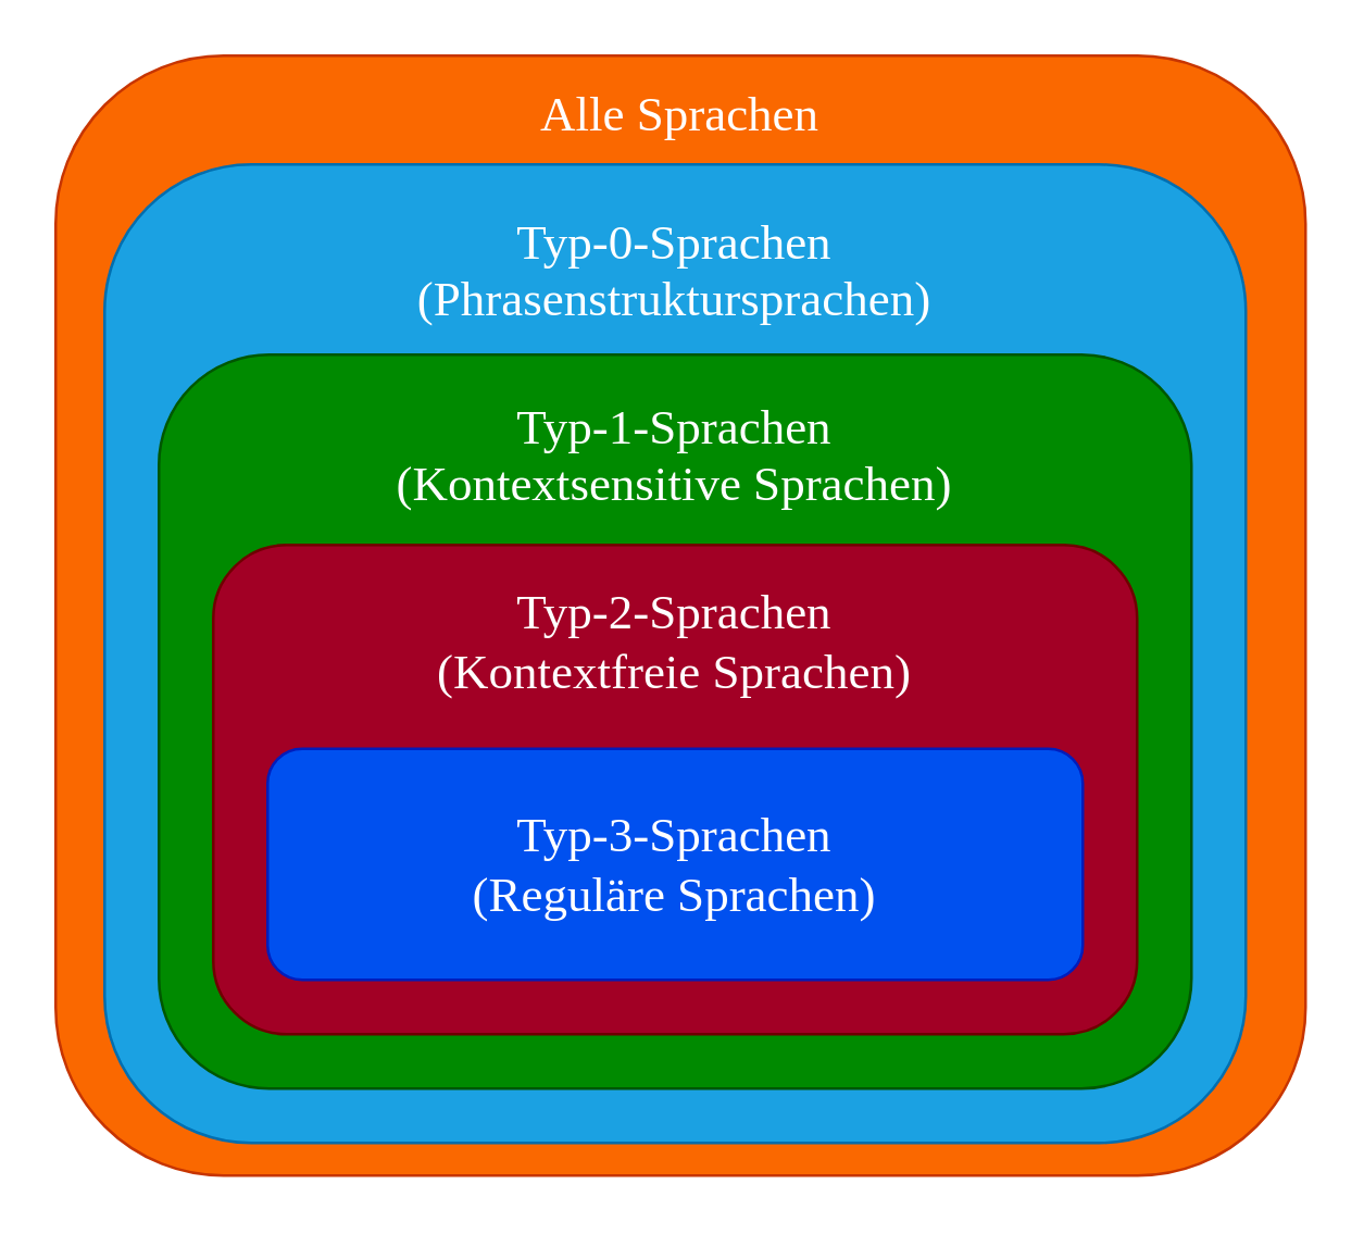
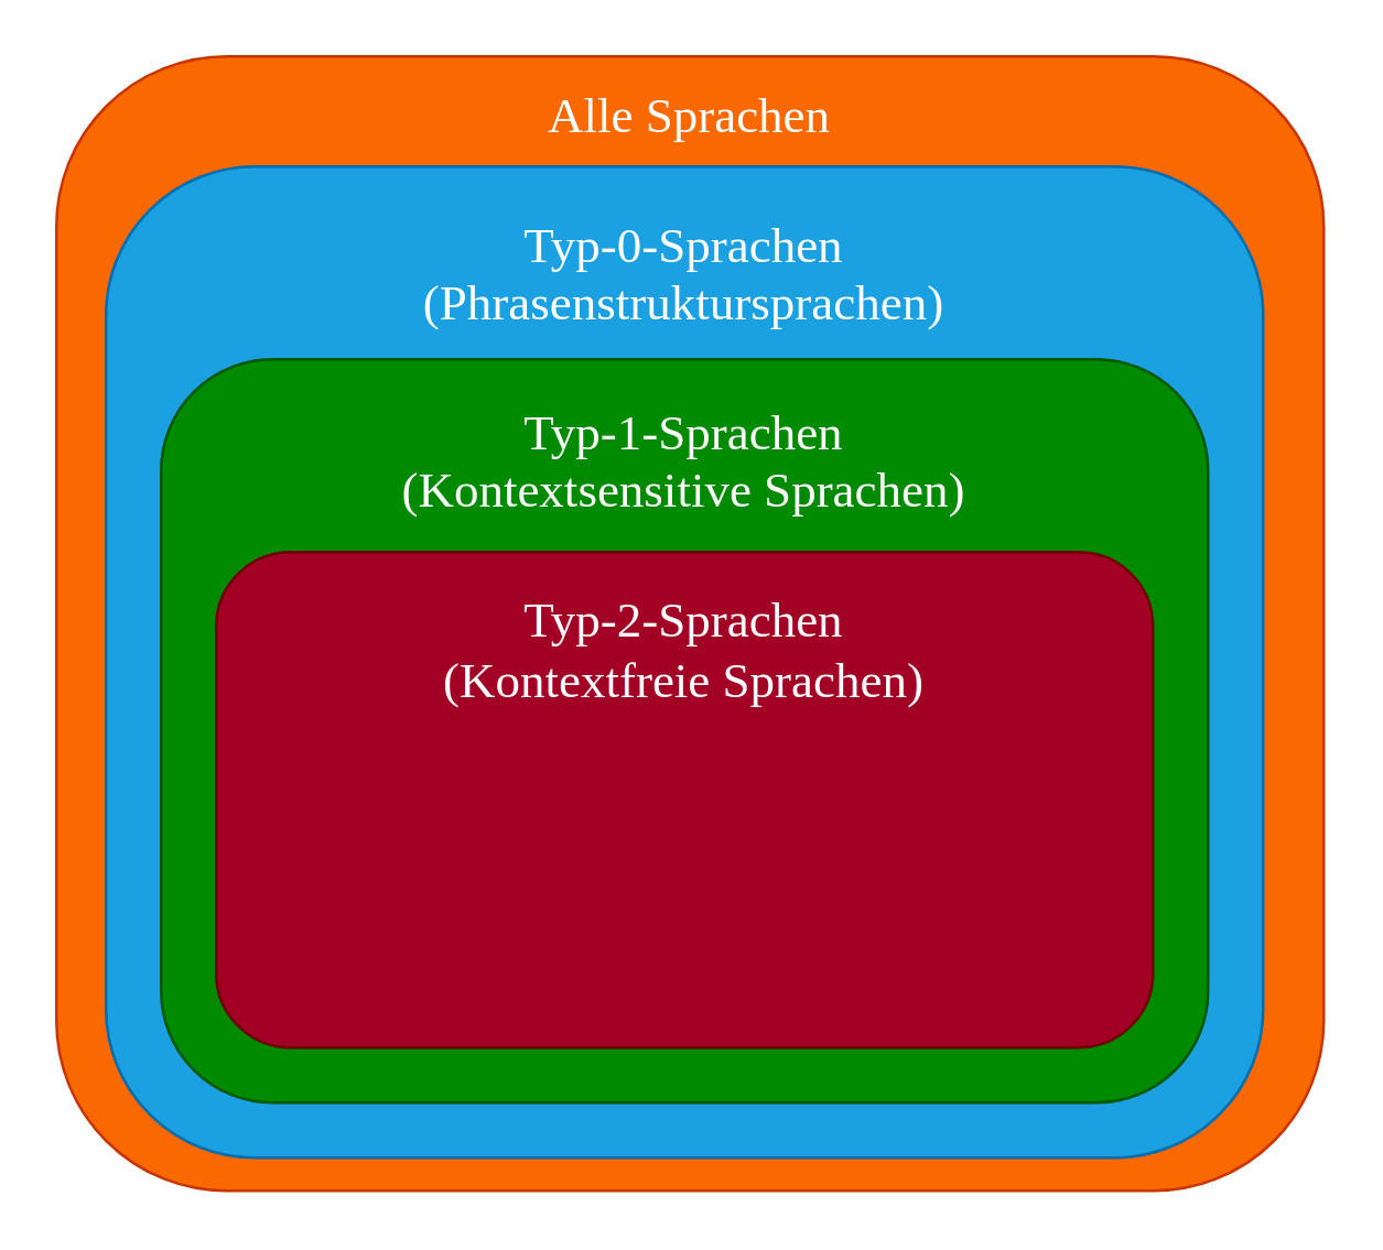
- <mxCell id="6" value="&lt;font style=&quot;font-size: 18px;&quot; face=&quot;Times New Roman&quot;&gt;Typ-3-Sprachen&lt;br&gt;(Reguläre Sprachen)&lt;br&gt;&lt;/font&gt;" style="rounded=1;whiteSpace=wrap;html=1;fillColor=#0050ef;fontColor=#ffffff;strokeColor=#001DBC;" vertex="1" parent="1"><mxGeometry x="98" y="275" width="300" height="85" as="geometry" /></mxCell>
